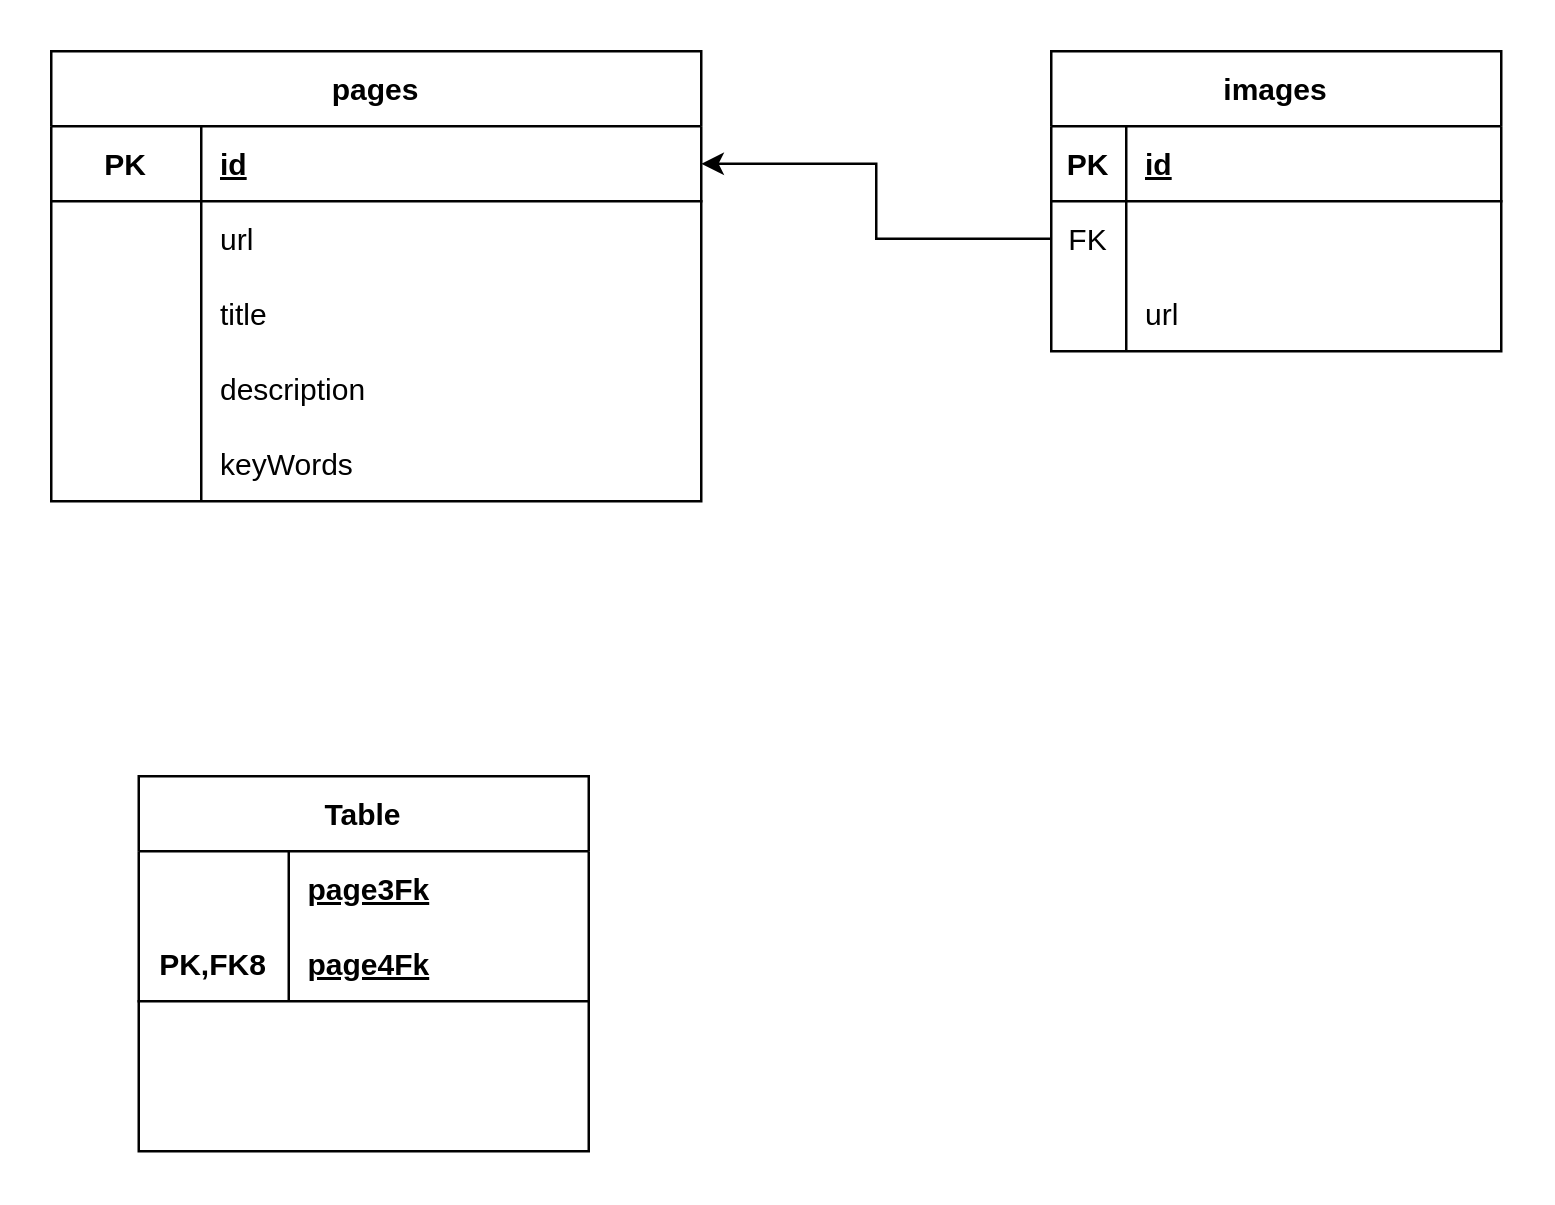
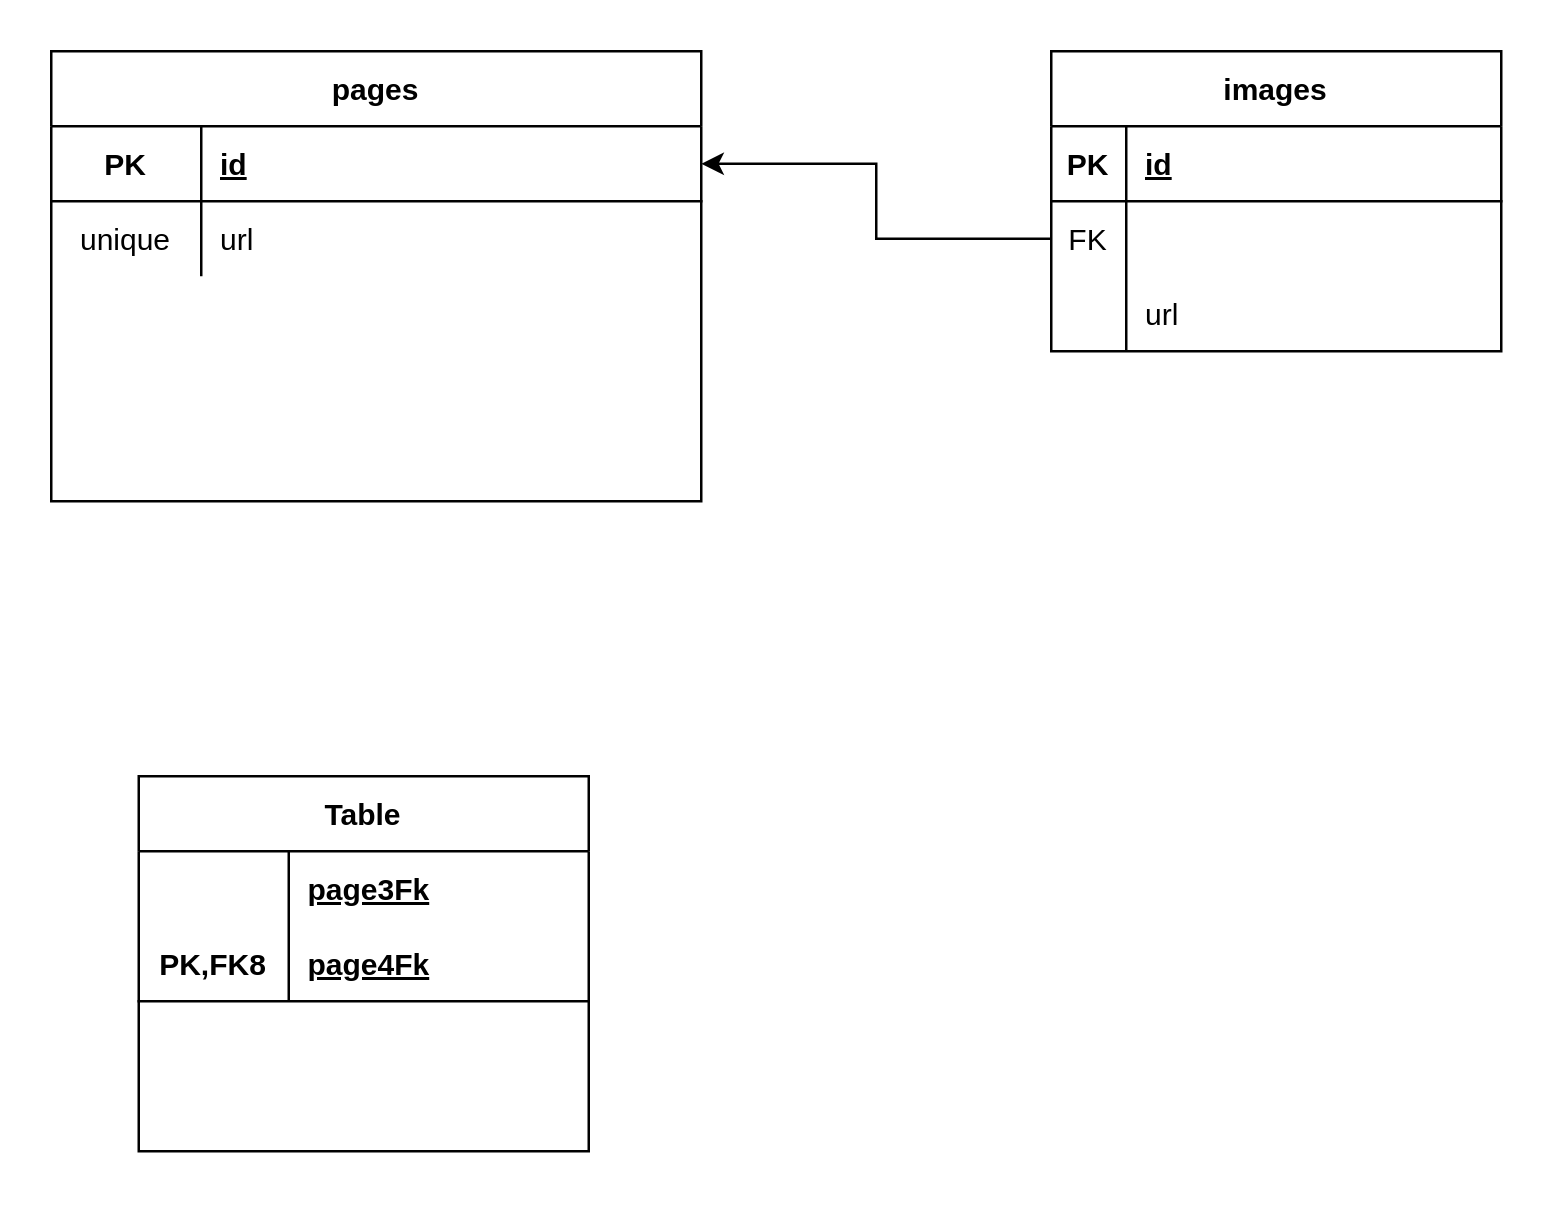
+ <mxCell id="7" value="unique" style="shape=partialRectangle;connectable=0;fillColor=none;top=0;left=0;bottom=0;right=0;editable=1;overflow=hidden;" vertex="1" parent="6"><mxGeometry width="60" height="30" as="geometry" /></mxCell>
- <mxCell id="11" value="title" style="shape=partialRectangle;connectable=0;fillColor=none;top=0;left=0;bottom=0;right=0;align=left;spacingLeft=6;overflow=hidden;" vertex="1" parent="9"><mxGeometry x="60" width="200" height="30" as="geometry" /></mxCell>
- <mxCell id="14" value="description" style="shape=partialRectangle;connectable=0;fillColor=none;top=0;left=0;bottom=0;right=0;align=left;spacingLeft=6;overflow=hidden;" vertex="1" parent="12"><mxGeometry x="60" width="200" height="30" as="geometry" /></mxCell>
- <mxCell id="17" value="keyWords" style="shape=partialRectangle;connectable=0;fillColor=none;top=0;left=0;bottom=0;right=0;align=left;spacingLeft=6;overflow=hidden;" vertex="1" parent="15"><mxGeometry x="60" width="200" height="30" as="geometry" /></mxCell>
